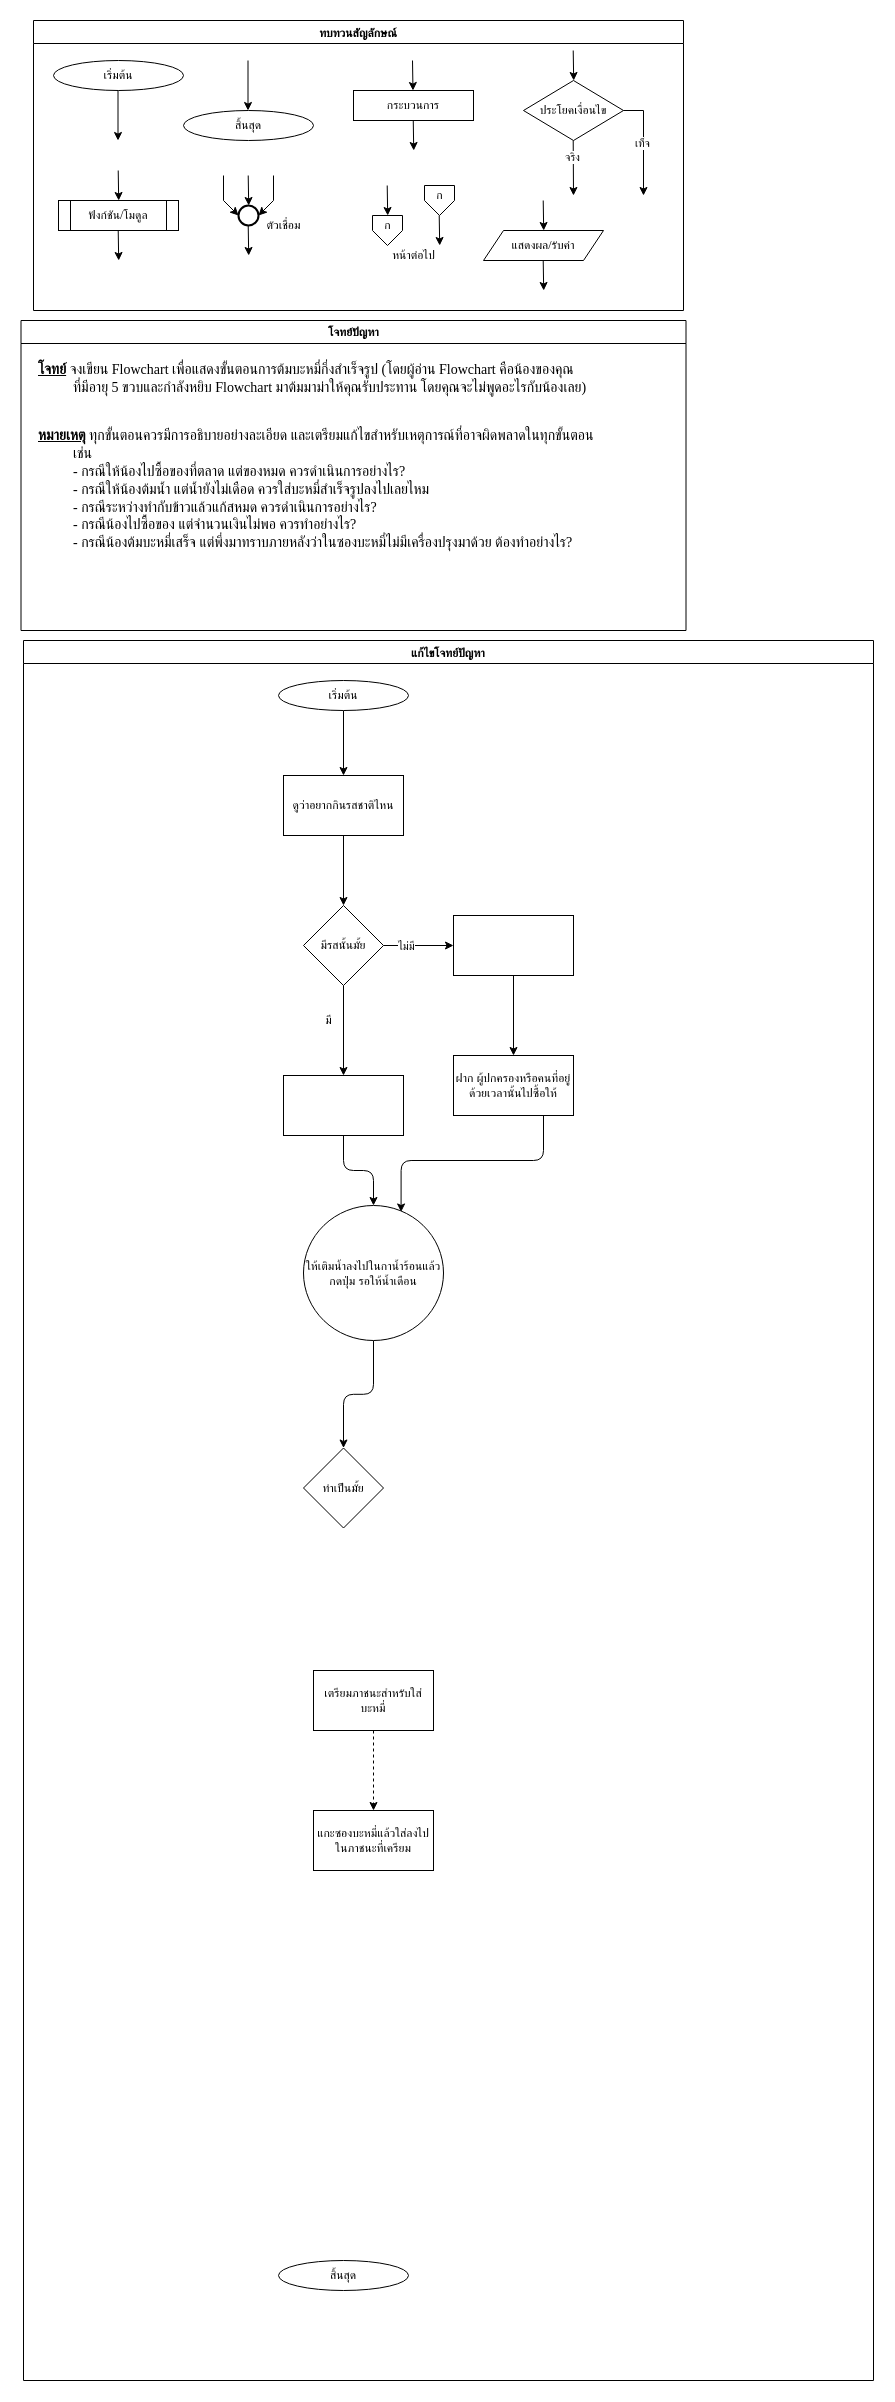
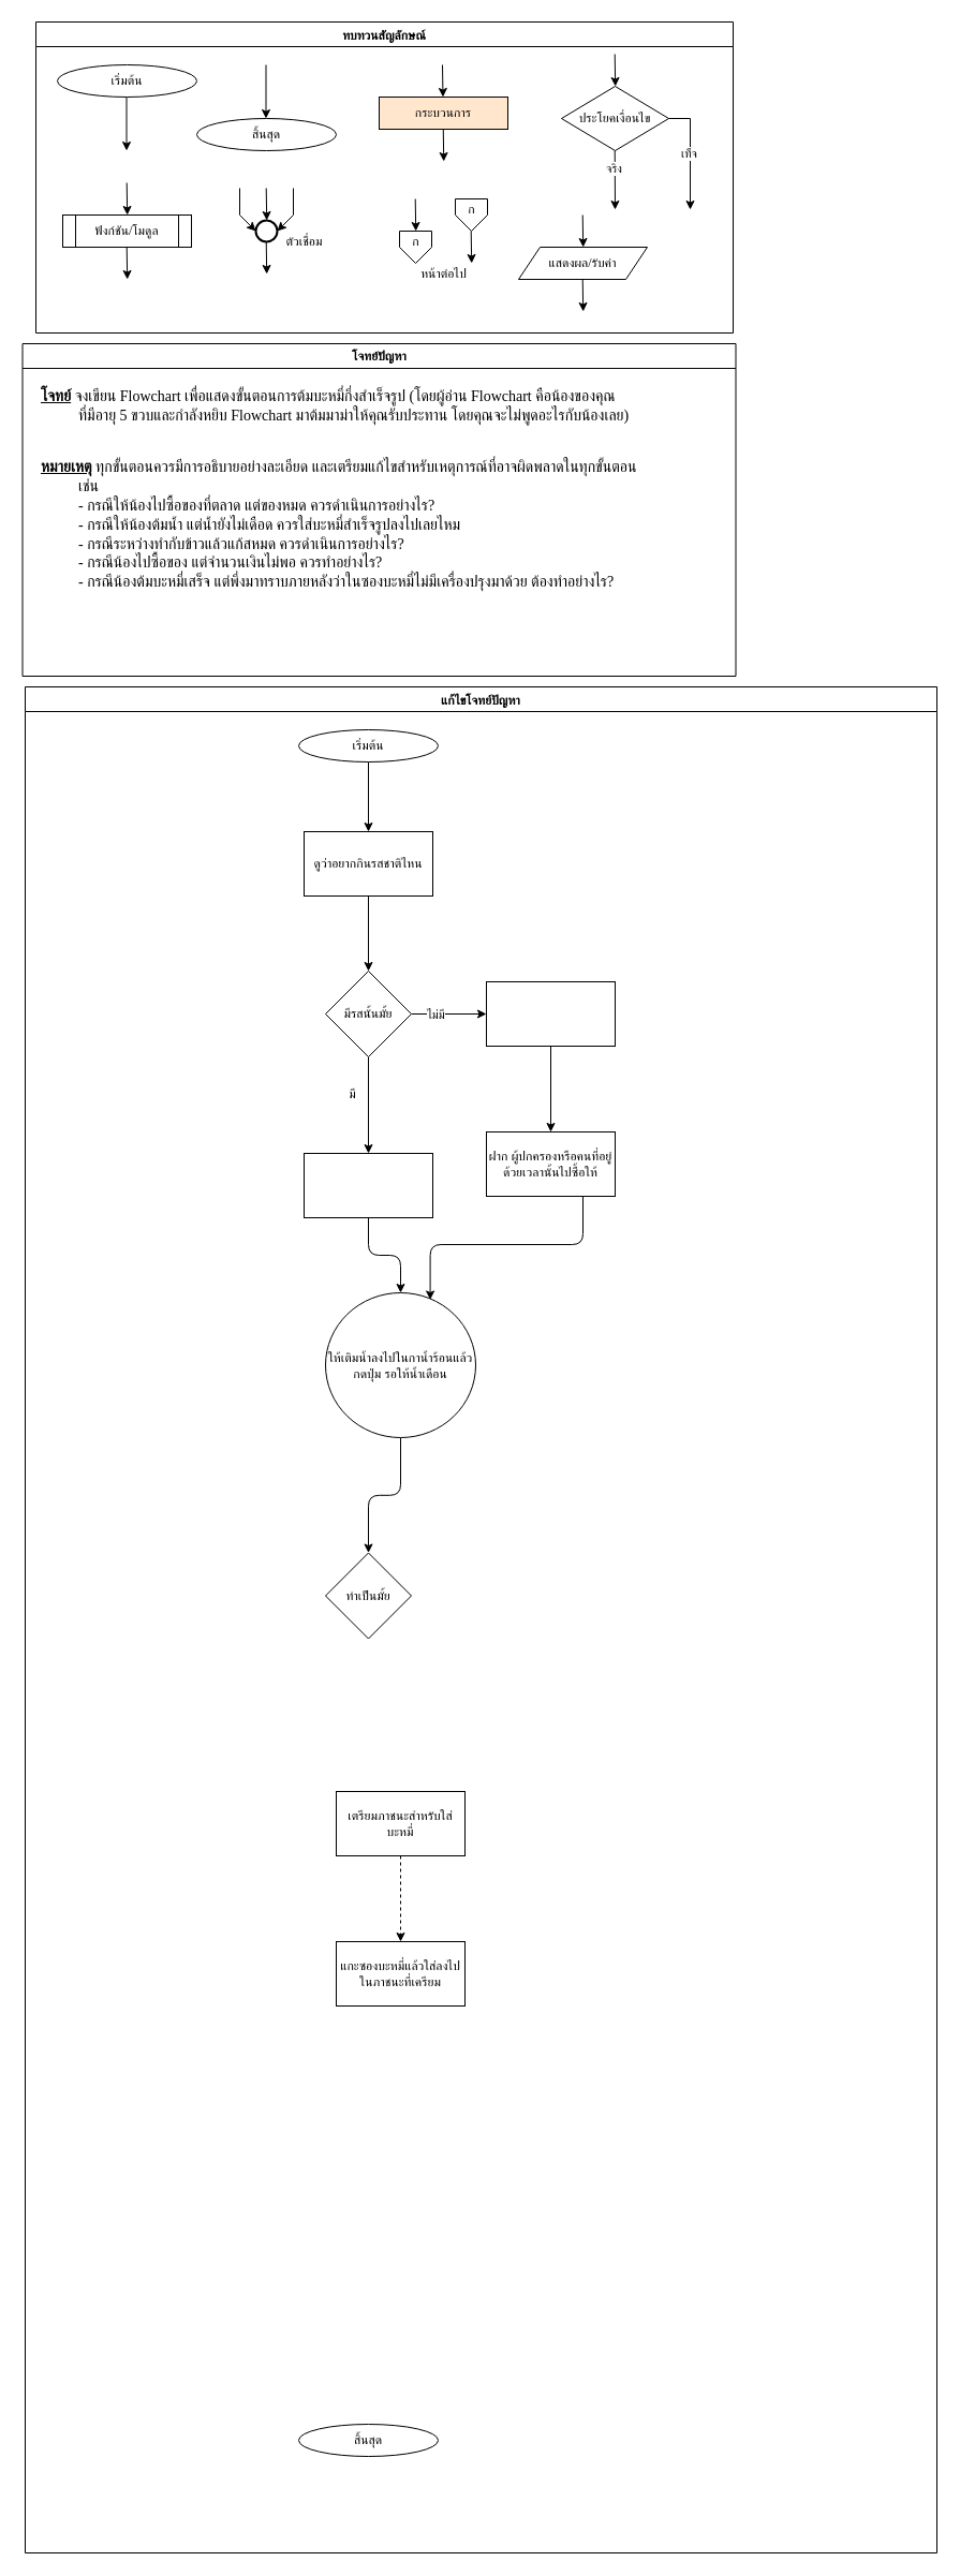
- <mxCell id="7" value="กระบวนการ" style="rounded=0;whiteSpace=wrap;html=1;fontFamily=Sarabun;fontSource=https%3A%2F%2Ffonts.googleapis.com%2Fcss%3Ffamily%3DSarabun;" parent="2" vertex="1"><mxGeometry x="320" y="70" width="120" height="30" as="geometry" /></mxCell>
+ <mxCell id="7" value="กระบวนการ" style="rounded=0;whiteSpace=wrap;html=1;fontFamily=Sarabun;fontSource=https%3A%2F%2Ffonts.googleapis.com%2Fcss%3Ffamily%3DSarabun;fillColor=#ffe6cc;" parent="2" vertex="1"><mxGeometry x="320" y="70" width="120" height="30" as="geometry" /></mxCell>
